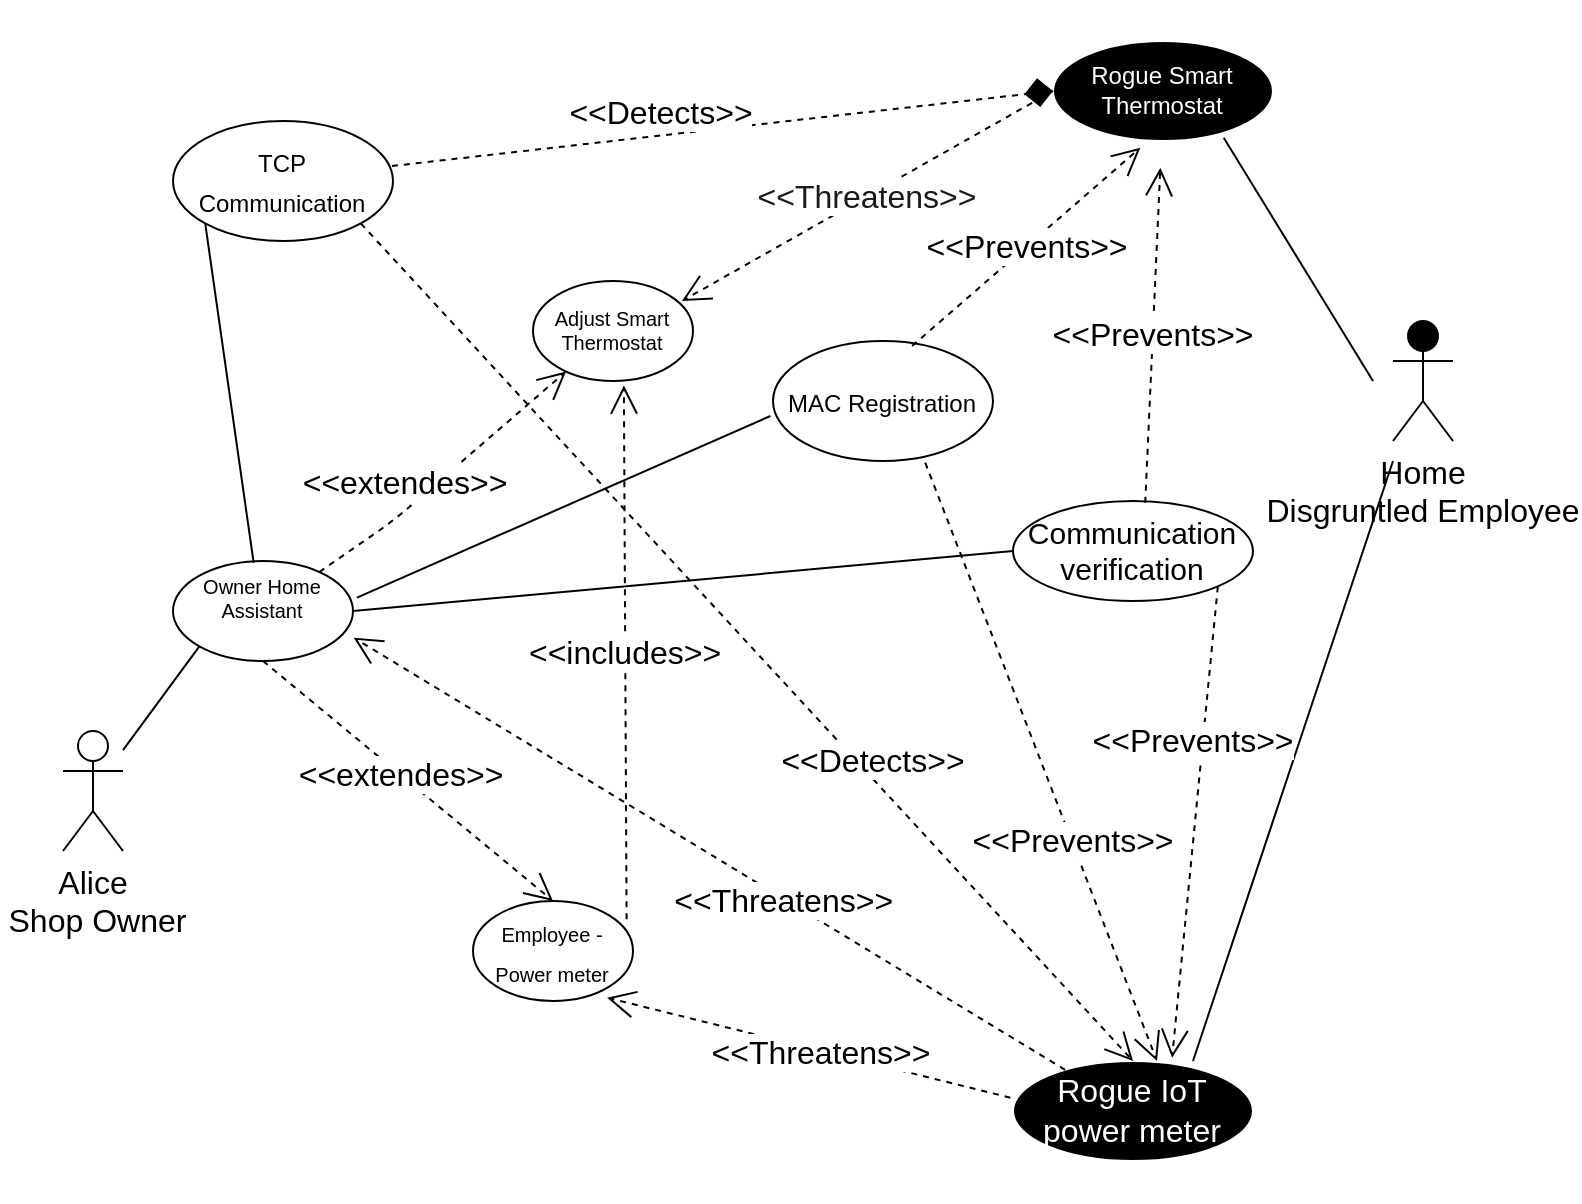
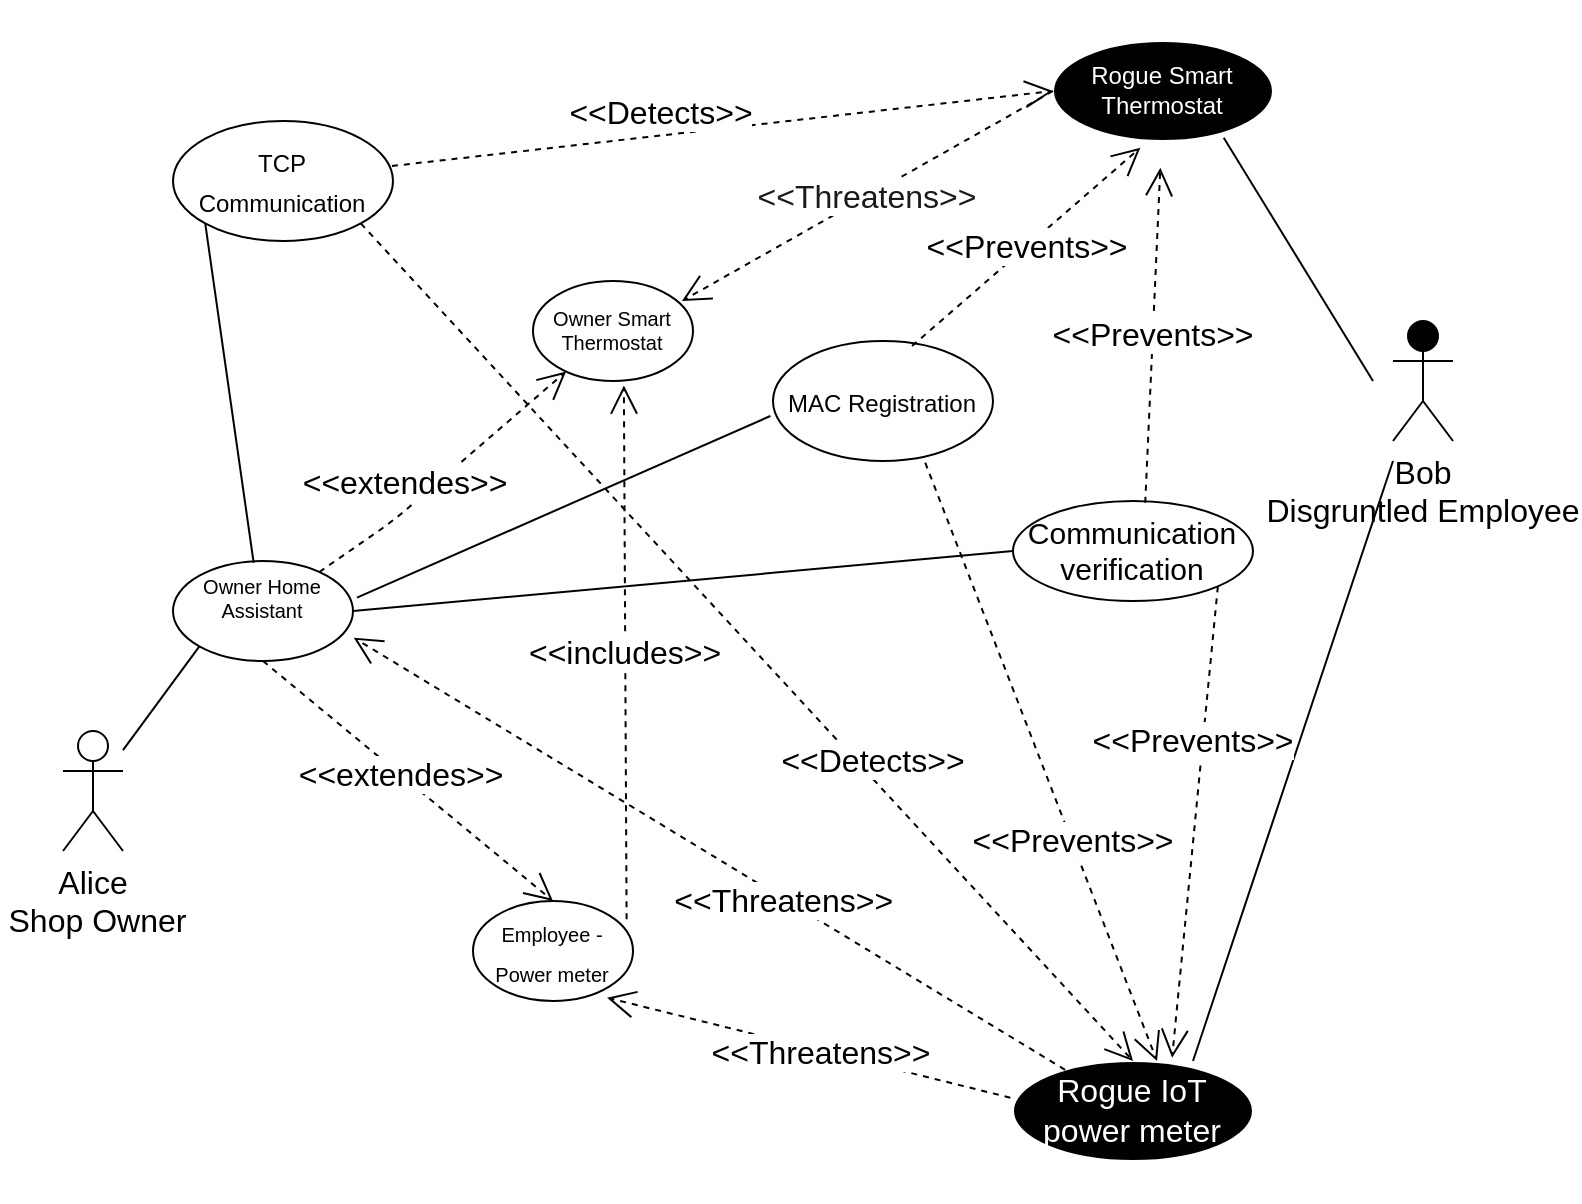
- <mxCell id="20" value="&amp;lt;&amp;lt;Detects&amp;gt;&amp;gt;" style="endArrow=diamond;endSize=12;dashed=1;html=1;fontSize=16;fontColor=none;exitX=0.995;exitY=0.375;exitDx=0;exitDy=0;exitPerimeter=0;entryX=0;entryY=0.5;entryDx=0;entryDy=0;" edge="1" parent="1" source="18" target="15"><mxGeometry x="-0.174" y="11" width="160" relative="1" as="geometry"><mxPoint x="315" y="300" as="sourcePoint" /><mxPoint x="475" y="300" as="targetPoint" /><mxPoint as="offset" /></mxGeometry></mxCell>
+ <mxCell id="20" value="&amp;lt;&amp;lt;Detects&amp;gt;&amp;gt;" style="endArrow=open;endSize=12;dashed=1;html=1;fontSize=16;fontColor=none;exitX=0.995;exitY=0.375;exitDx=0;exitDy=0;exitPerimeter=0;entryX=0;entryY=0.5;entryDx=0;entryDy=0;" edge="1" parent="1" source="18" target="15"><mxGeometry x="-0.174" y="11" width="160" relative="1" as="geometry"><mxPoint x="315" y="300" as="sourcePoint" /><mxPoint x="475" y="300" as="targetPoint" /><mxPoint as="offset" /></mxGeometry></mxCell>
- <mxCell id="4" value="&lt;div style=&quot;font-size: 10px&quot;&gt;Adjust Smart Thermostat&lt;/div&gt;" style="ellipse;whiteSpace=wrap;html=1;fontSize=16;fillColor=#FFFFFF;" vertex="1" parent="1"><mxGeometry x="255" y="140" width="80" height="50" as="geometry" /></mxCell>
+ <mxCell id="4" value="&lt;div style=&quot;font-size: 10px&quot;&gt;Owner Smart Thermostat&lt;/div&gt;" style="ellipse;whiteSpace=wrap;html=1;fontSize=16;fillColor=#FFFFFF;" vertex="1" parent="1"><mxGeometry x="255" y="140" width="80" height="50" as="geometry" /></mxCell>
- <mxCell id="3" value="&lt;div&gt;Home &lt;br&gt;&lt;/div&gt;&lt;div&gt;Disgruntled Employee&lt;/div&gt;&lt;div&gt;&lt;br&gt;&lt;/div&gt;" style="shape=umlActor;verticalLabelPosition=bottom;verticalAlign=top;html=1;outlineConnect=0;fontSize=16;fillColor=#000000;" vertex="1" parent="1"><mxGeometry x="685" y="160" width="30" height="60" as="geometry" /></mxCell>
+ <mxCell id="3" value="&lt;div&gt;Bob &lt;br&gt;&lt;/div&gt;&lt;div&gt;Disgruntled Employee&lt;/div&gt;&lt;div&gt;&lt;br&gt;&lt;/div&gt;" style="shape=umlActor;verticalLabelPosition=bottom;verticalAlign=top;html=1;outlineConnect=0;fontSize=16;fillColor=#000000;" vertex="1" parent="1"><mxGeometry x="685" y="160" width="30" height="60" as="geometry" /></mxCell>
